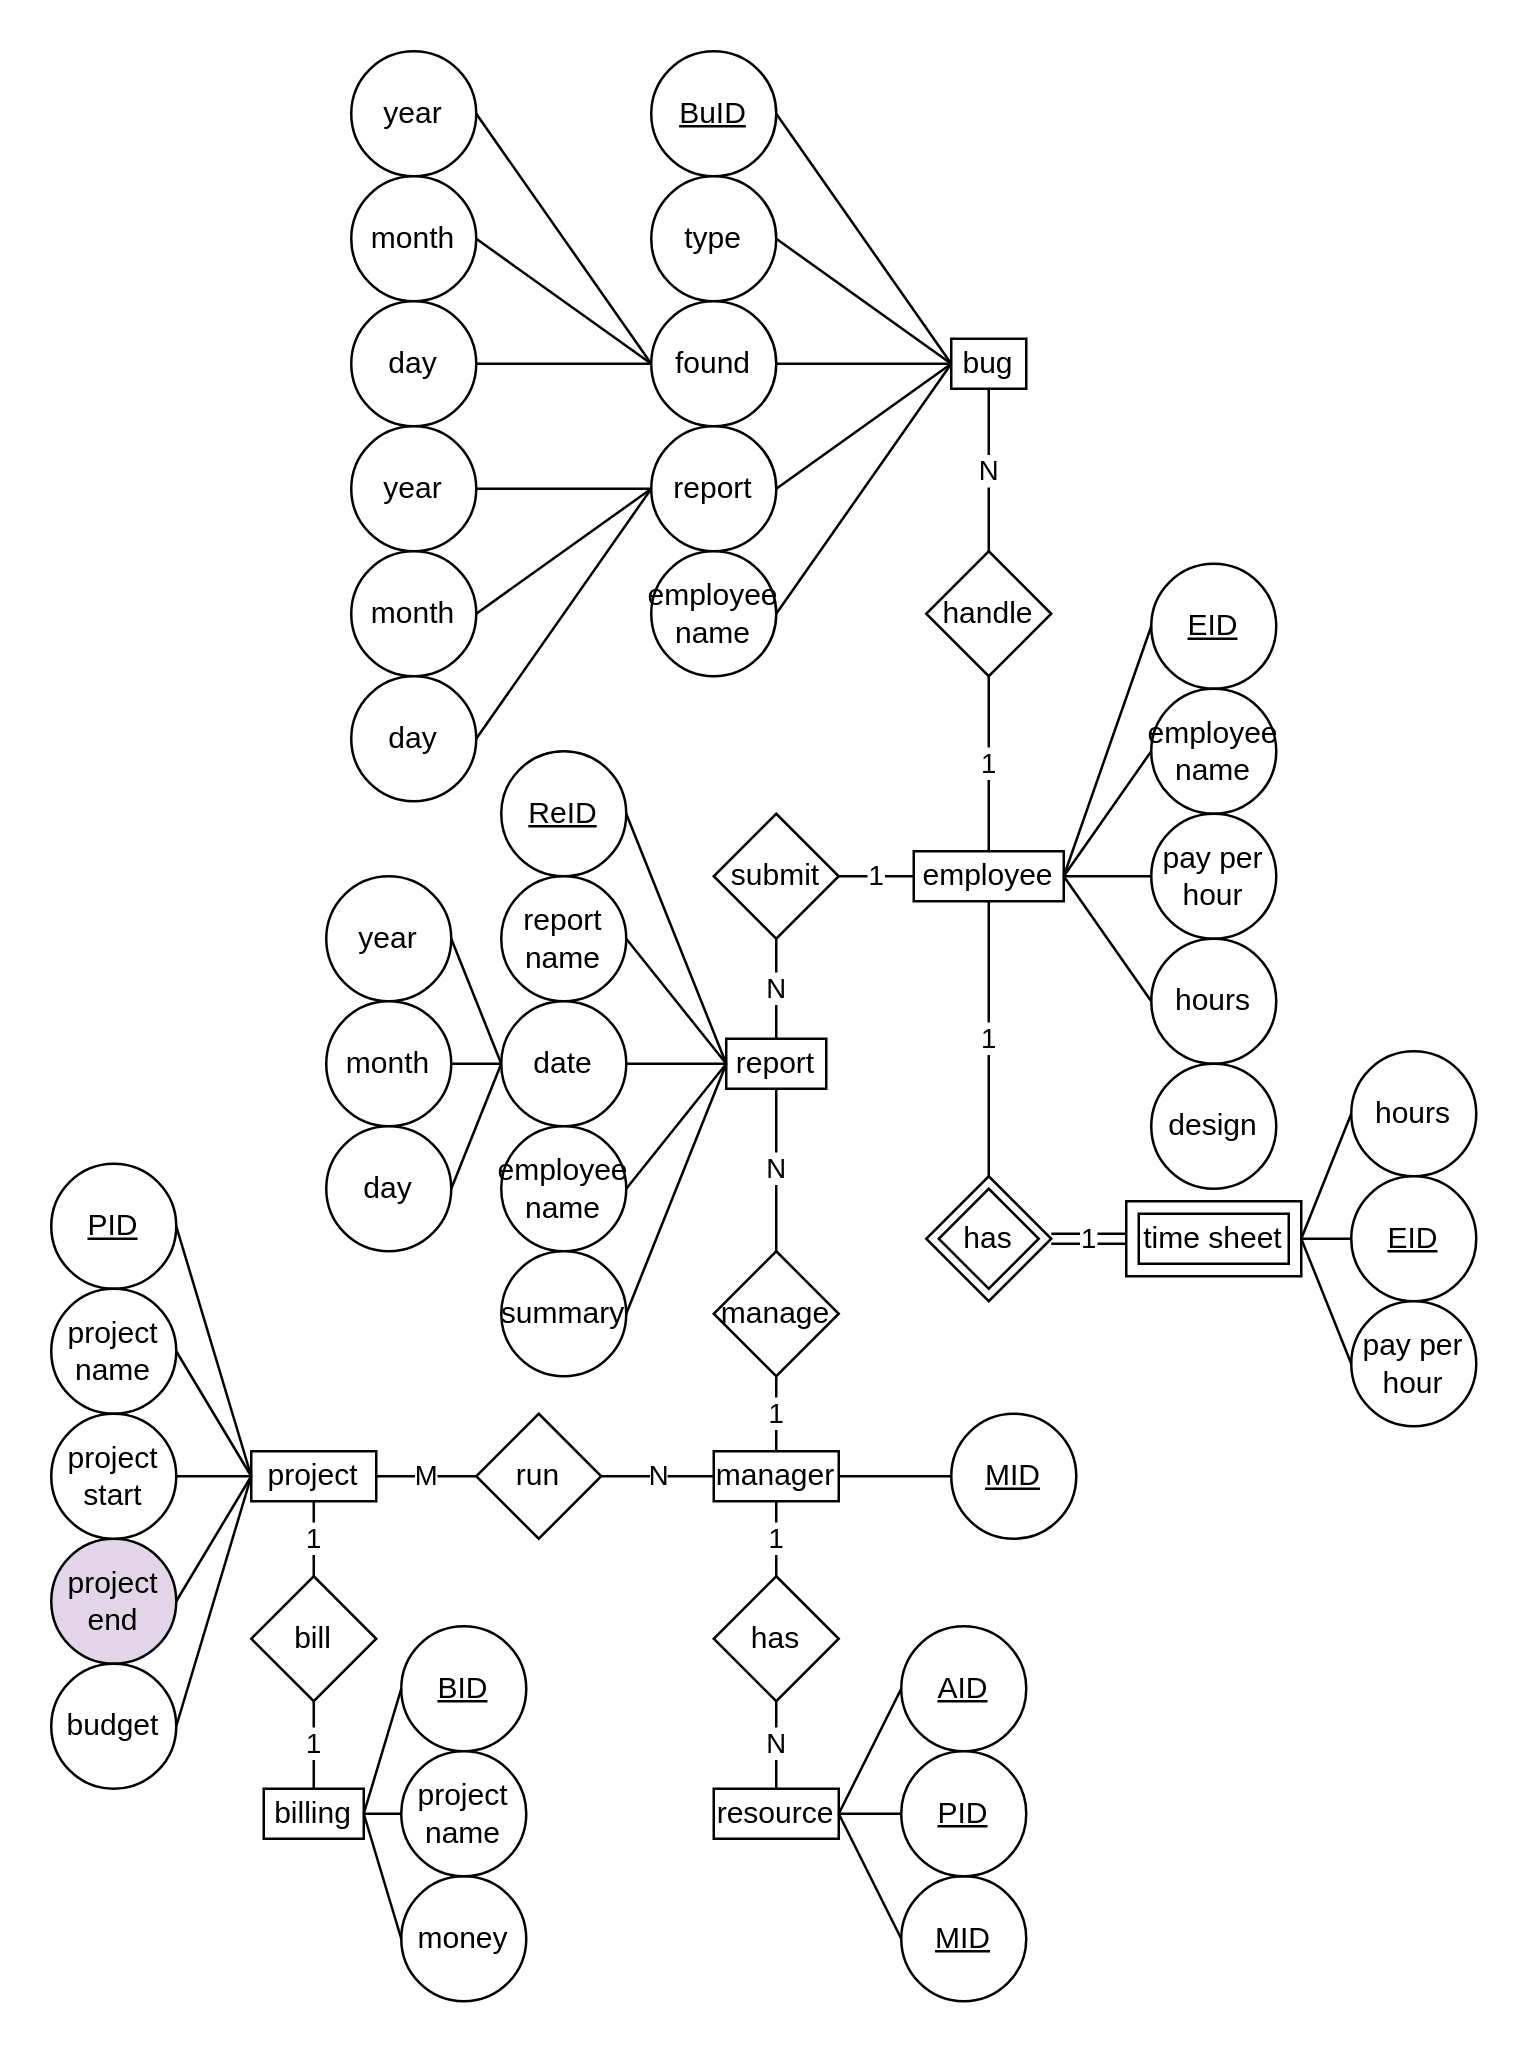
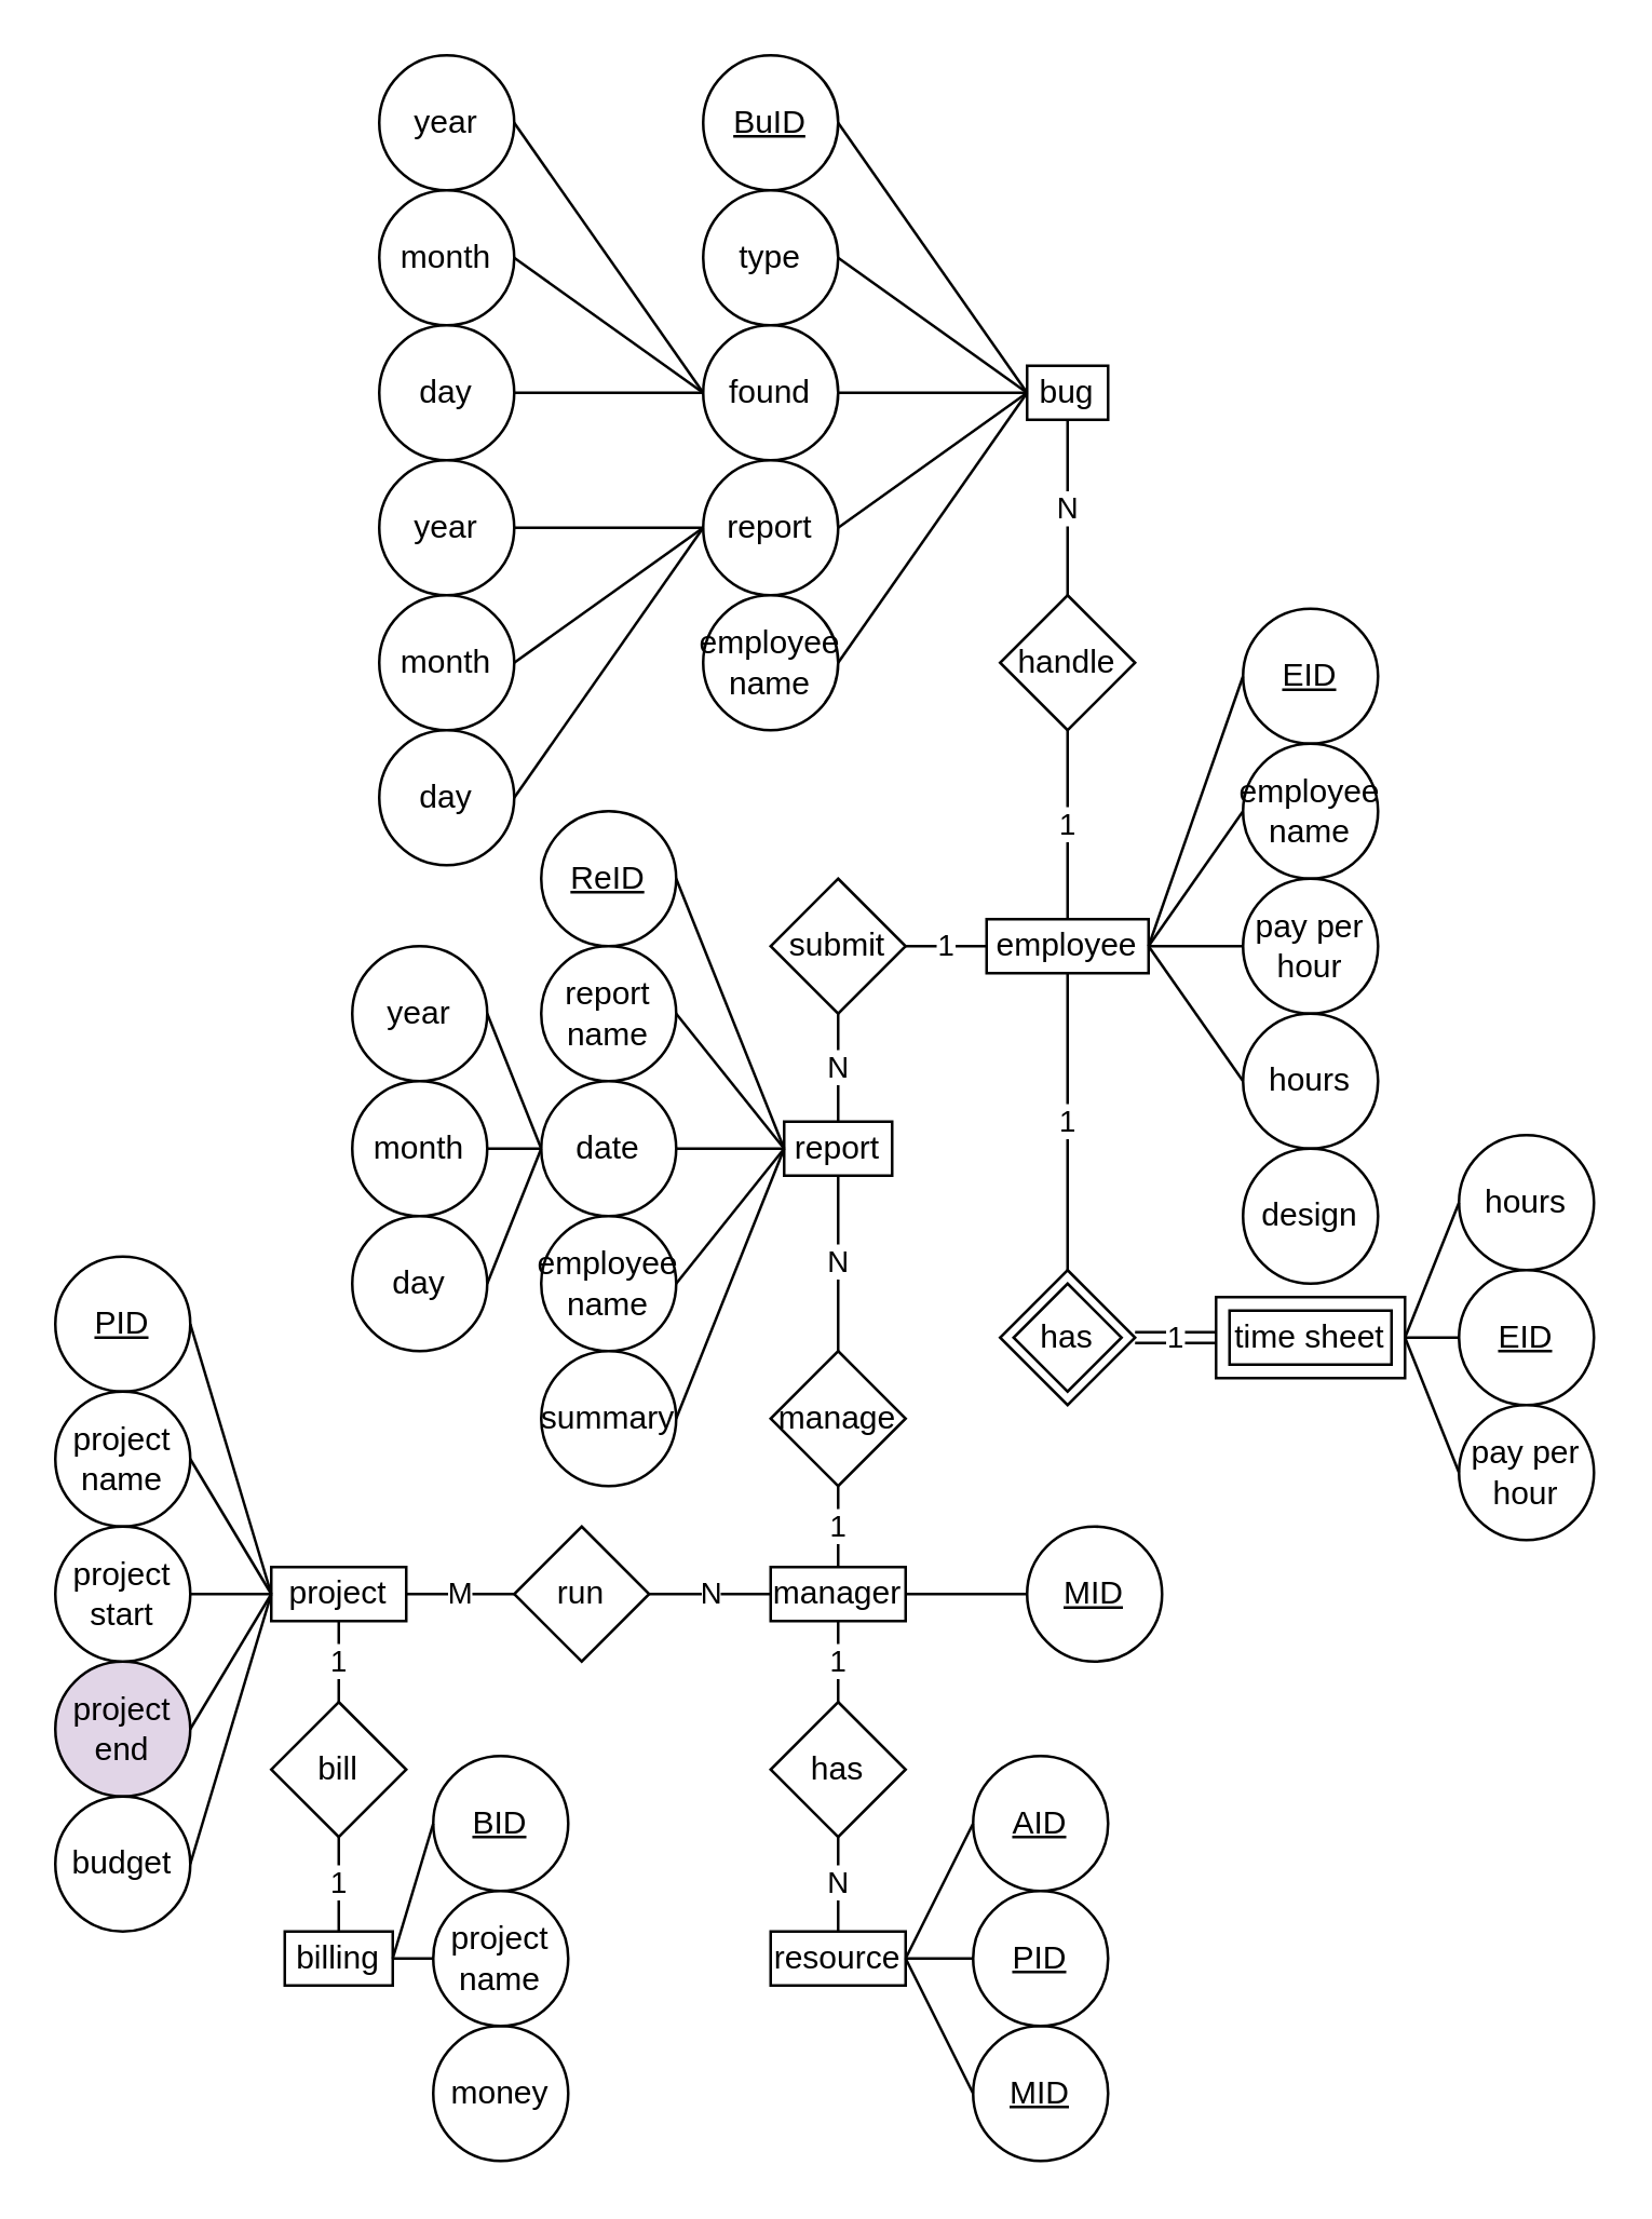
- <mxCell id="111" value="" style="endArrow=none;html=1;exitX=1;exitY=0.5;exitDx=0;exitDy=0;entryX=0;entryY=0.5;entryDx=0;entryDy=0;" edge="1" parent="1" source="103" target="104"><mxGeometry width="50" height="50" relative="1" as="geometry"><mxPoint x="155" y="865" as="sourcePoint" /><mxPoint x="210" y="865" as="targetPoint" /></mxGeometry></mxCell>
